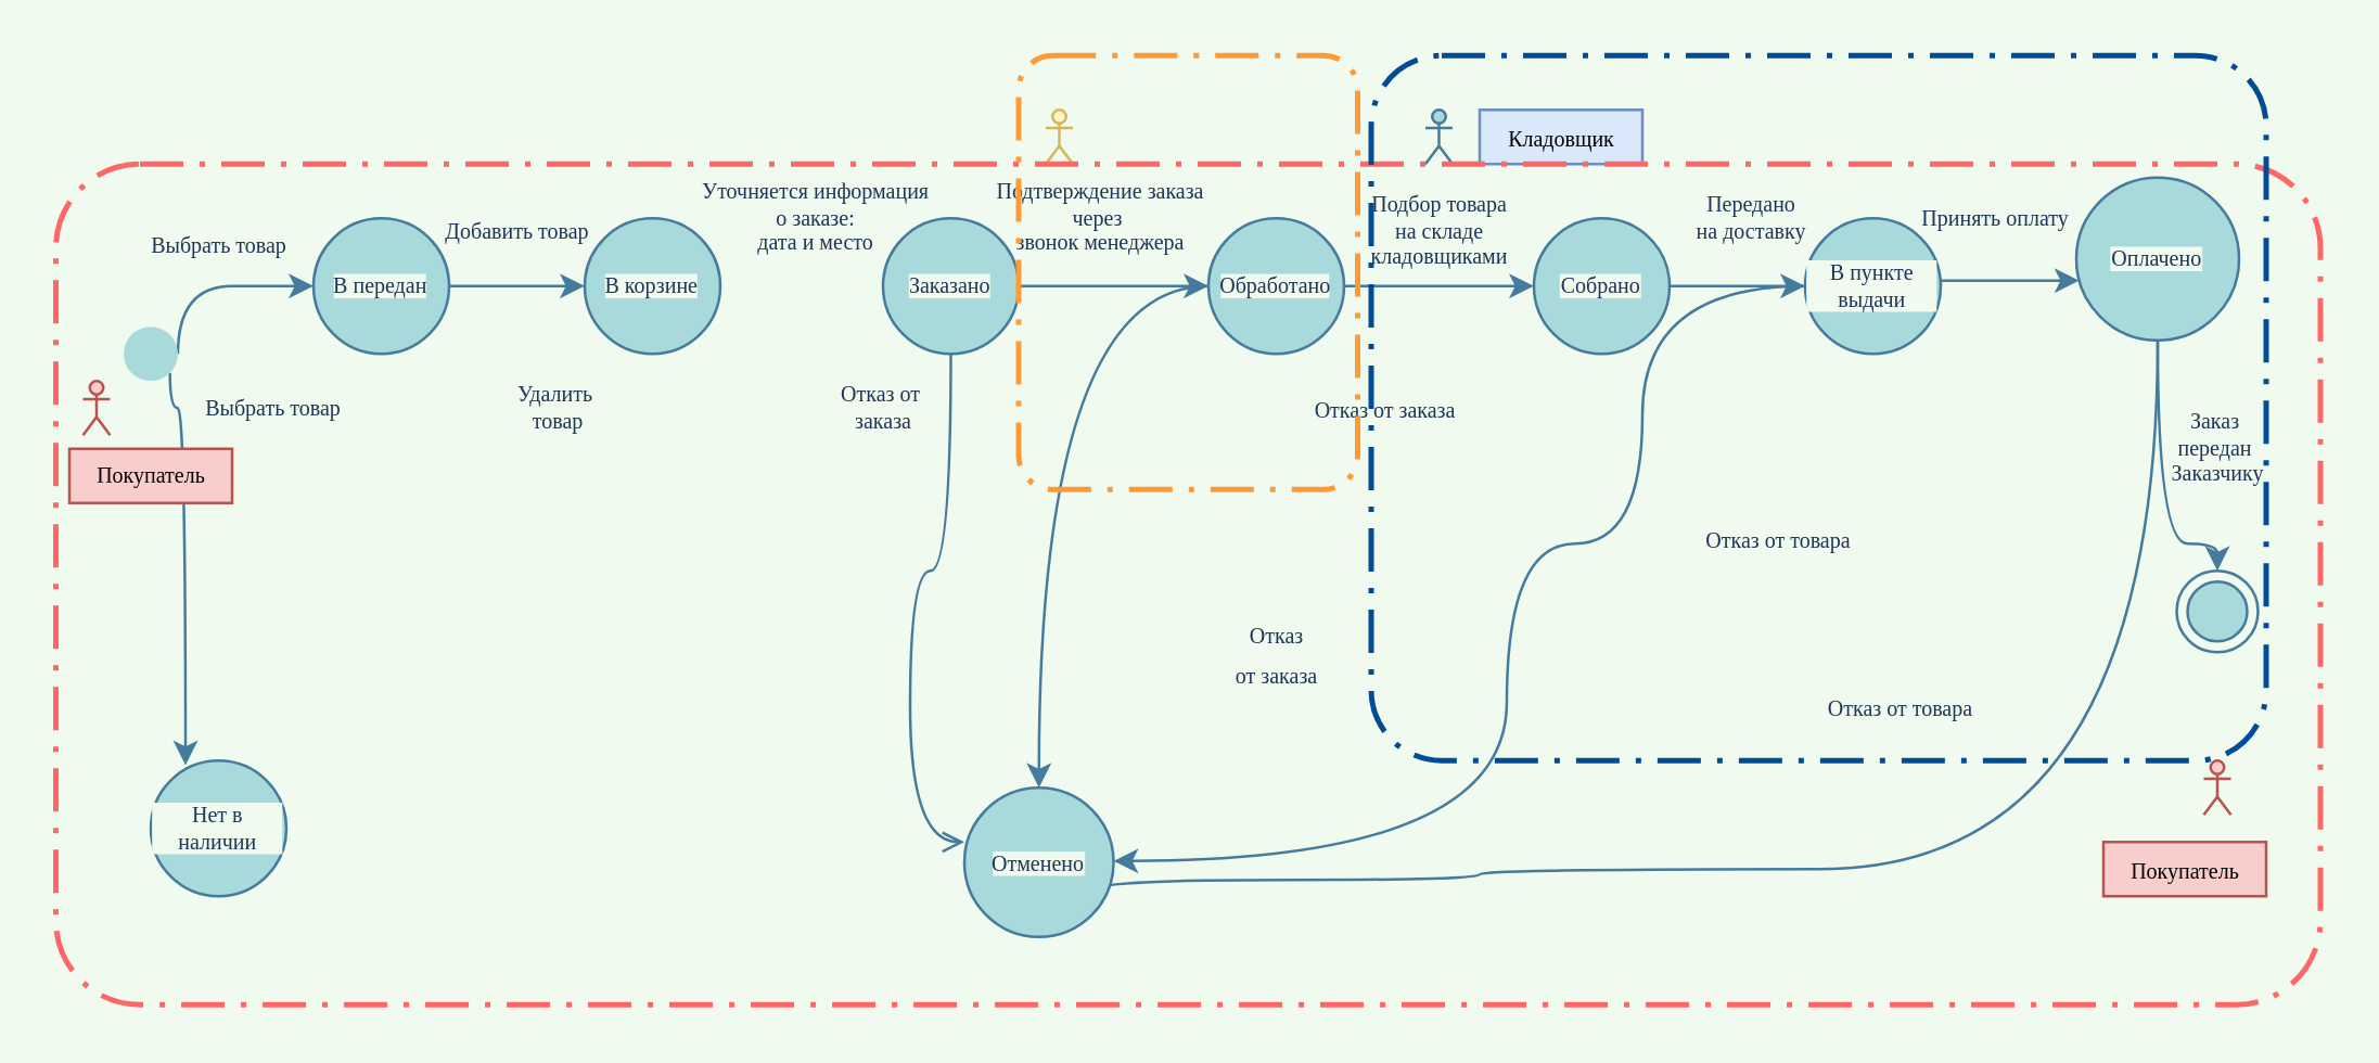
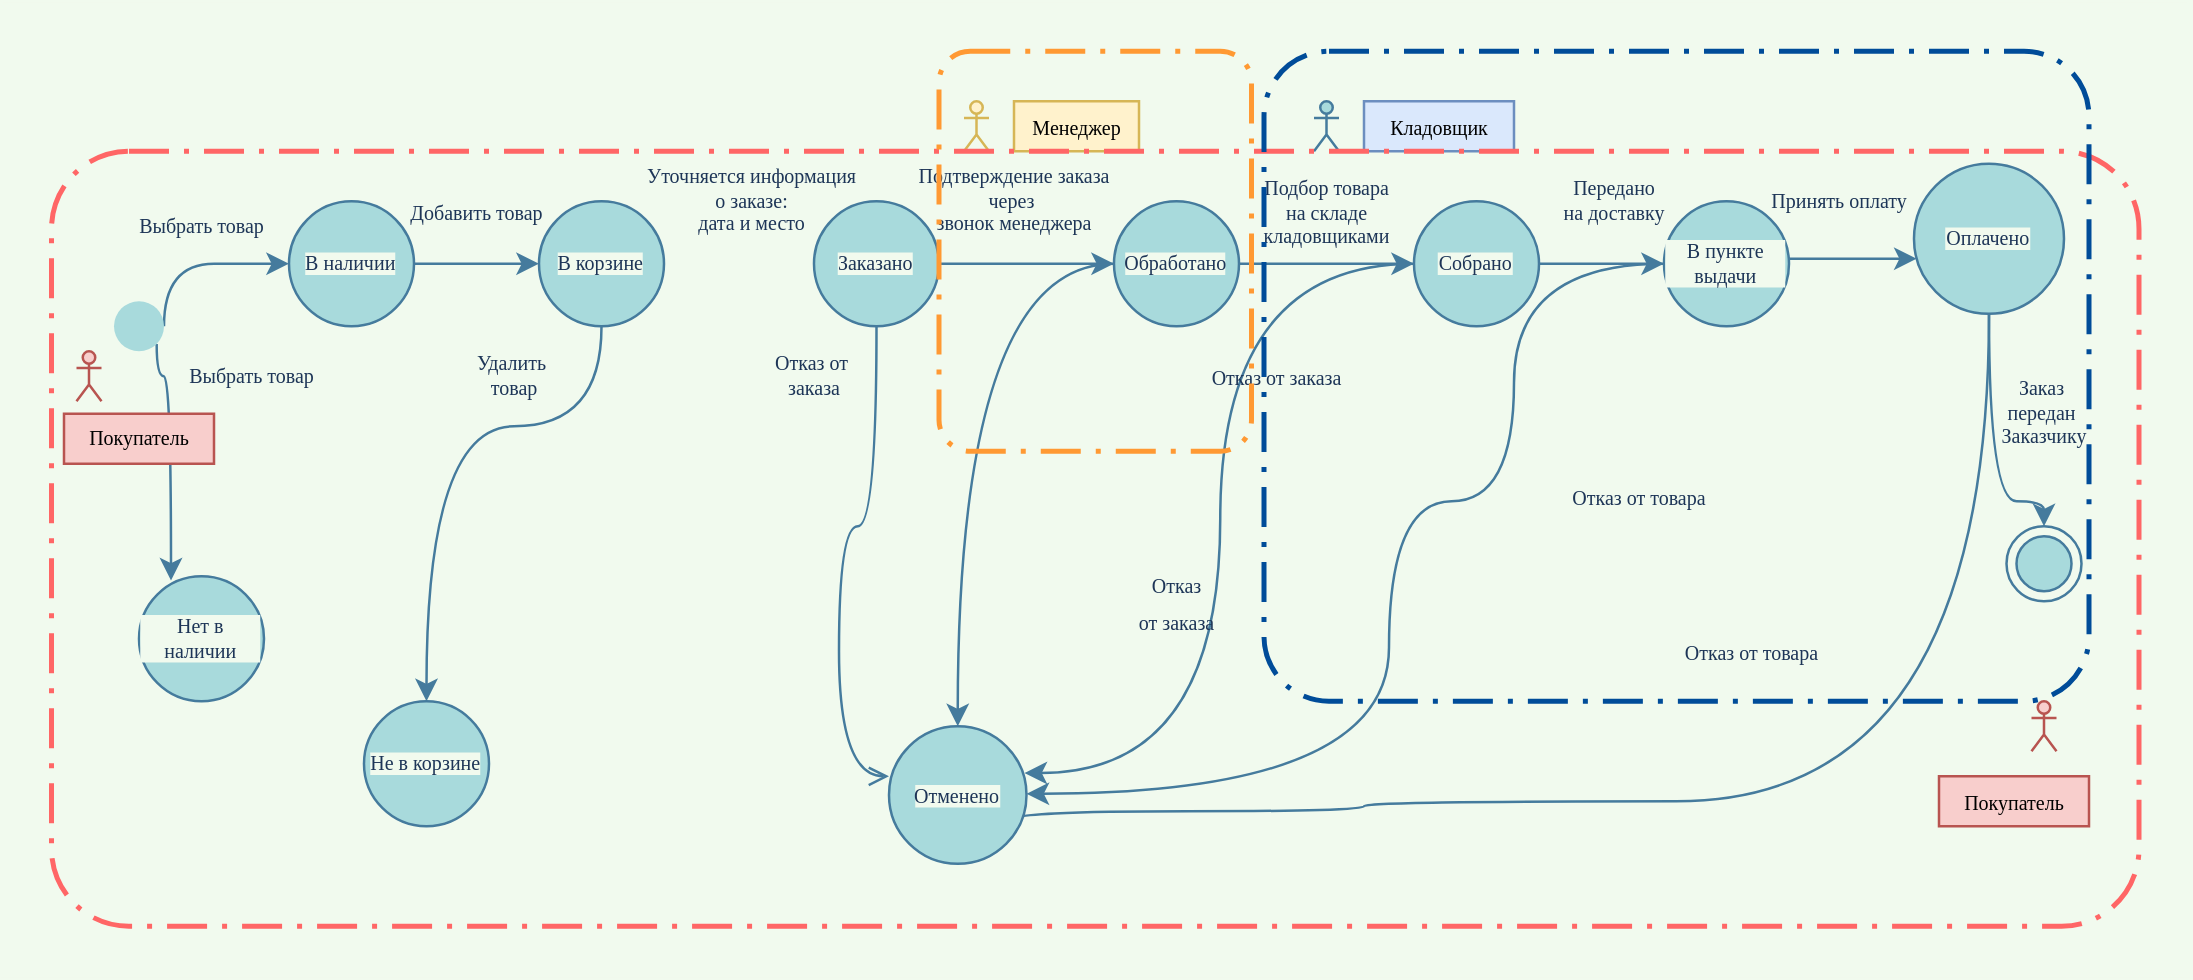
+ <mxCell id="47" value="&lt;font face=&quot;Comic Sans MS&quot;&gt;&lt;span style=&quot;font-size: 8px&quot;&gt;Менеджер&lt;/span&gt;&lt;/font&gt;" style="text;html=1;align=center;verticalAlign=middle;resizable=0;points=[];autosize=1;fillColor=#fff2cc;strokeColor=#d6b656;" parent="1" vertex="1"><mxGeometry x="405" y="40" width="50" height="20" as="geometry" /></mxCell>
- <mxCell id="6" value="&lt;font face=&quot;Comic Sans MS&quot;&gt;В передан&lt;/font&gt;" style="ellipse;whiteSpace=wrap;html=1;aspect=fixed;fontSize=8;fillColor=#A8DADC;strokeColor=#457B9D;fontColor=#1D3557;labelBackgroundColor=#F1FAEE;" parent="1" vertex="1"><mxGeometry x="115" y="80" width="50" height="50" as="geometry" /></mxCell>
+ <mxCell id="6" value="&lt;font face=&quot;Comic Sans MS&quot;&gt;В наличии&lt;/font&gt;" style="ellipse;whiteSpace=wrap;html=1;aspect=fixed;fontSize=8;fillColor=#A8DADC;strokeColor=#457B9D;fontColor=#1D3557;labelBackgroundColor=#F1FAEE;" parent="1" vertex="1"><mxGeometry x="115" y="80" width="50" height="50" as="geometry" /></mxCell>
+ <mxCell id="8" style="edgeStyle=elbowEdgeStyle;orthogonalLoop=1;jettySize=auto;elbow=vertical;html=1;exitX=0.5;exitY=1;exitDx=0;exitDy=0;fontFamily=Comic Sans MS;fontSize=8;fontColor=#1D3557;strokeColor=#457B9D;labelBackgroundColor=#F1FAEE;curved=1;" parent="1" source="9" target="35" edge="1"><mxGeometry relative="1" as="geometry"><Array as="points"><mxPoint x="240" y="170" /></Array></mxGeometry></mxCell>
+ <mxCell id="22" style="edgeStyle=orthogonalEdgeStyle;orthogonalLoop=1;jettySize=auto;html=1;entryX=0.985;entryY=0.34;entryDx=0;entryDy=0;entryPerimeter=0;strokeColor=#457B9D;fontColor=#1D3557;labelBackgroundColor=#F1FAEE;curved=1;" parent="1" source="23" target="38" edge="1"><mxGeometry relative="1" as="geometry" /></mxCell>
- <mxCell id="16" value="Нет в наличии" style="ellipse;whiteSpace=wrap;html=1;aspect=fixed;fontFamily=Comic Sans MS;fontSize=8;fillColor=#A8DADC;strokeColor=#457B9D;fontColor=#1D3557;labelBackgroundColor=#F1FAEE;" parent="1" vertex="1"><mxGeometry x="55" y="280" width="50" height="50" as="geometry" /></mxCell>
+ <mxCell id="16" value="Нет в наличии" style="ellipse;whiteSpace=wrap;html=1;aspect=fixed;fontFamily=Comic Sans MS;fontSize=8;fillColor=#A8DADC;strokeColor=#457B9D;fontColor=#1D3557;labelBackgroundColor=#F1FAEE;" parent="1" vertex="1"><mxGeometry x="55" y="230" width="50" height="50" as="geometry" /></mxCell>
+ <mxCell id="35" value="Не в корзине" style="ellipse;whiteSpace=wrap;html=1;aspect=fixed;fontFamily=Comic Sans MS;fontSize=8;fontColor=#1D3557;fillColor=#A8DADC;strokeColor=#457B9D;labelBackgroundColor=#F1FAEE;" parent="1" vertex="1"><mxGeometry x="145" y="280" width="50" height="50" as="geometry" /></mxCell>
